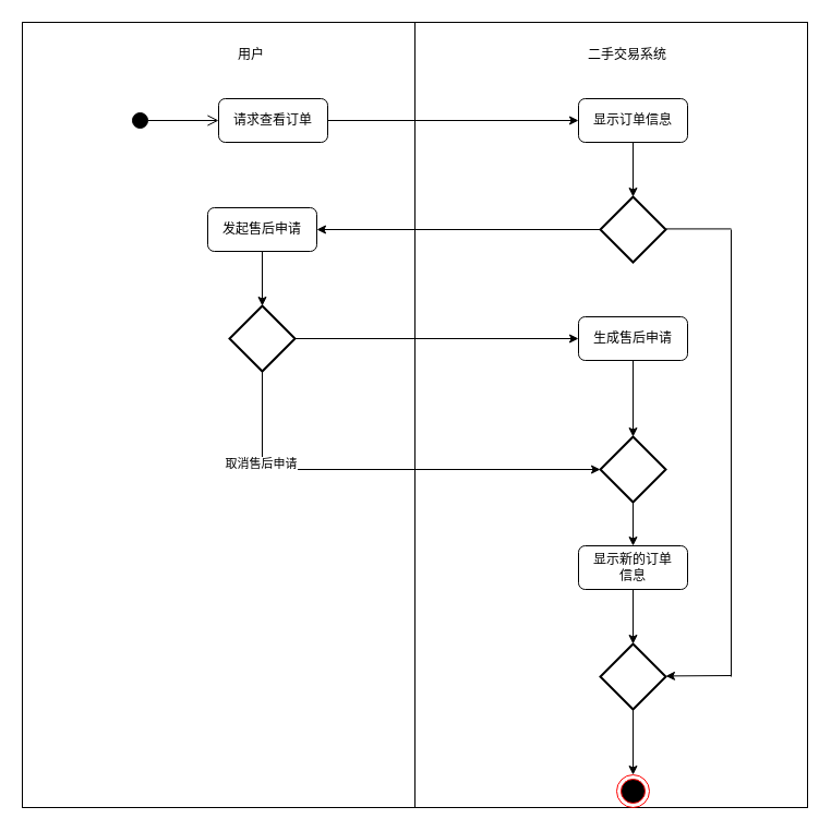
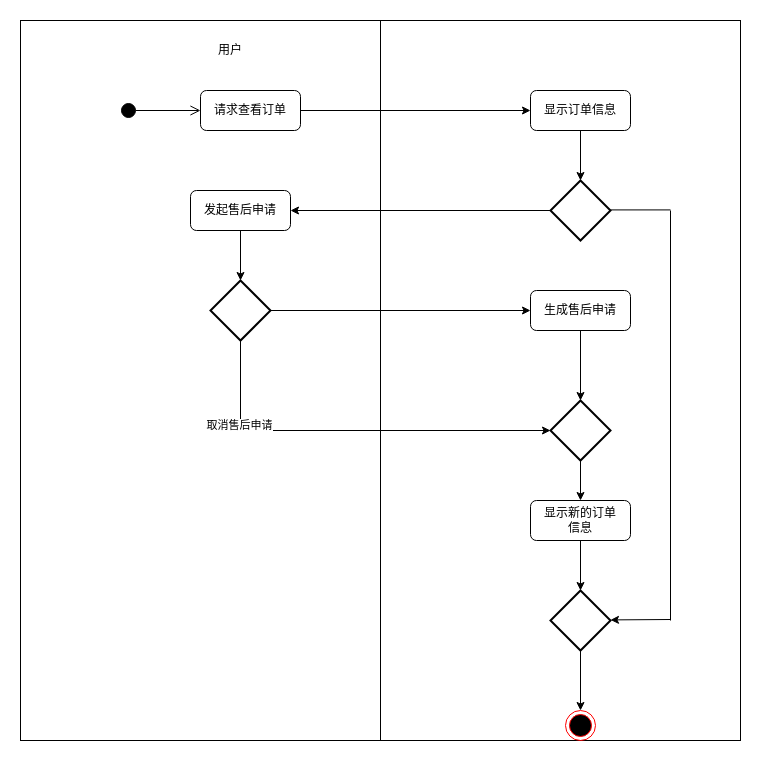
- <mxCell id="5" value="二手交易系统" style="text;html=1;align=center;verticalAlign=middle;whiteSpace=wrap;rounded=0;" parent="1" vertex="1"><mxGeometry x="520" y="40" width="110" height="20" as="geometry" /></mxCell>
